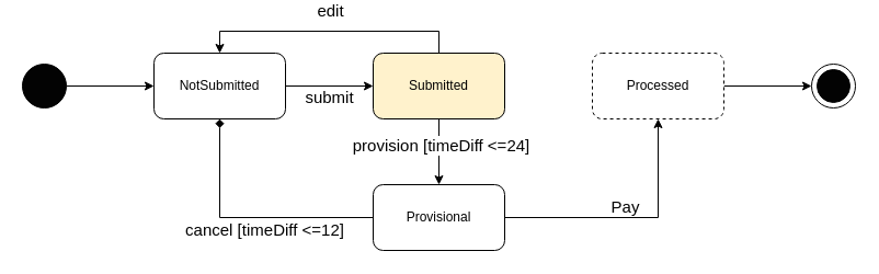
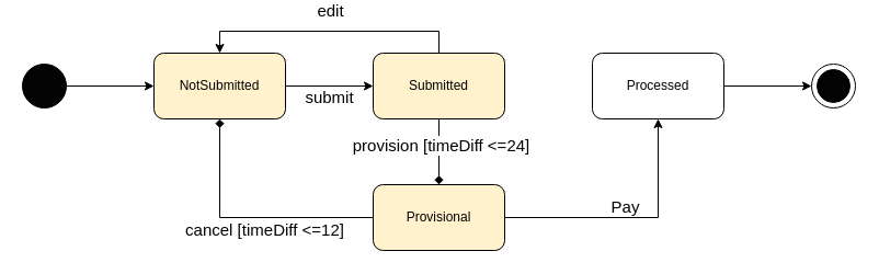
- <mxCell id="5" value="NotSubmitted" style="rounded=1;whiteSpace=wrap;html=1;fillColor=#FFFFFF;" parent="1" vertex="1"><mxGeometry x="140" y="40" width="120" height="60" as="geometry" /></mxCell>
+ <mxCell id="5" value="NotSubmitted" style="rounded=1;whiteSpace=wrap;html=1;fillColor=#fff2cc;" parent="1" vertex="1"><mxGeometry x="140" y="40" width="120" height="60" as="geometry" /></mxCell>
- <mxCell id="12" value="Processed" style="rounded=1;whiteSpace=wrap;html=1;fillColor=#FFFFFF;dashed=1;" parent="1" vertex="1"><mxGeometry x="540" y="40" width="120" height="60" as="geometry" /></mxCell>
+ <mxCell id="12" value="Processed" style="rounded=1;whiteSpace=wrap;html=1;fillColor=#FFFFFF;" parent="1" vertex="1"><mxGeometry x="540" y="40" width="120" height="60" as="geometry" /></mxCell>
- <mxCell id="8" style="edgeStyle=orthogonalEdgeStyle;rounded=0;orthogonalLoop=1;jettySize=auto;html=1;entryX=0.5;entryY=0;entryDx=0;entryDy=0;fontSize=15;" parent="1" source="10" target="16" edge="1"><mxGeometry relative="1" as="geometry" /></mxCell>
+ <mxCell id="8" style="edgeStyle=orthogonalEdgeStyle;rounded=0;orthogonalLoop=1;jettySize=auto;html=1;entryX=0.5;entryY=0;entryDx=0;entryDy=0;fontSize=15;endArrow=diamond;" parent="1" source="10" target="16" edge="1"><mxGeometry relative="1" as="geometry" /></mxCell>
- <mxCell id="16" value="Provisional" style="rounded=1;whiteSpace=wrap;html=1;fillColor=#FFFFFF;" parent="1" vertex="1"><mxGeometry x="340" y="160" width="120" height="60" as="geometry" /></mxCell>
+ <mxCell id="16" value="Provisional" style="rounded=1;whiteSpace=wrap;html=1;fillColor=#fff2cc;" parent="1" vertex="1"><mxGeometry x="340" y="160" width="120" height="60" as="geometry" /></mxCell>
